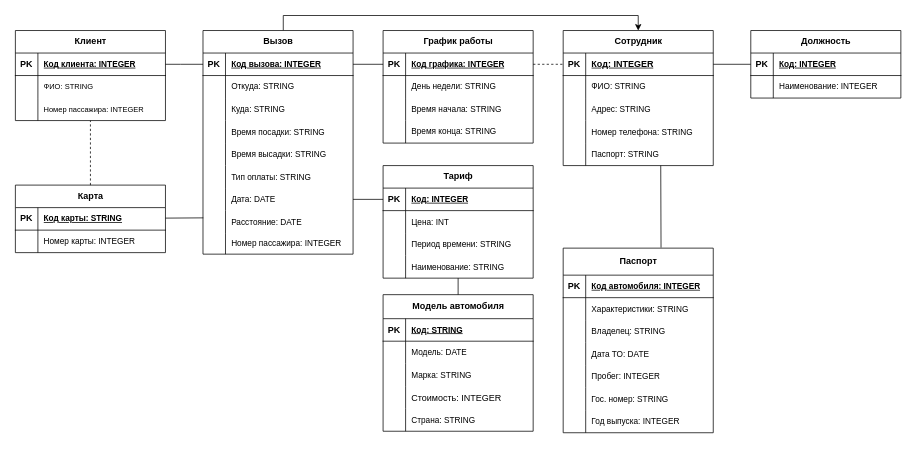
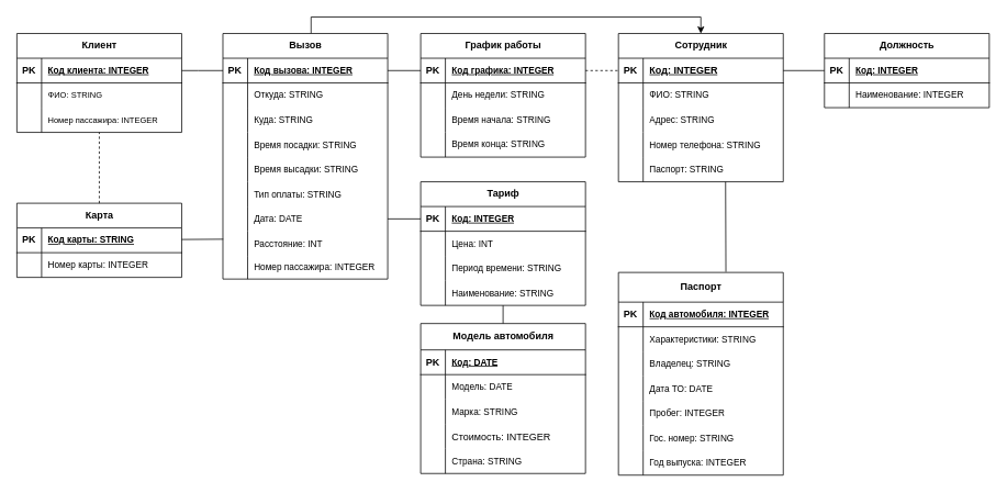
- <mxCell id="26" value="Расстояние: DATE" style="shape=partialRectangle;connectable=0;fillColor=none;top=0;left=0;bottom=0;right=0;align=left;spacingLeft=6;overflow=hidden;fontSize=11;" vertex="1" parent="24"><mxGeometry x="30" width="170" height="30" as="geometry"><mxRectangle width="170" height="30" as="alternateBounds" /></mxGeometry></mxCell>
+ <mxCell id="26" value="Расстояние: INT" style="shape=partialRectangle;connectable=0;fillColor=none;top=0;left=0;bottom=0;right=0;align=left;spacingLeft=6;overflow=hidden;fontSize=11;" vertex="1" parent="24"><mxGeometry x="30" width="170" height="30" as="geometry"><mxRectangle width="170" height="30" as="alternateBounds" /></mxGeometry></mxCell>
- <mxCell id="94" value="&lt;font style=&quot;font-size: 11px;&quot;&gt;Код: STRING&lt;/font&gt;" style="shape=partialRectangle;connectable=0;fillColor=none;top=0;left=0;bottom=0;right=0;align=left;spacingLeft=6;fontStyle=5;overflow=hidden;whiteSpace=wrap;html=1;" vertex="1" parent="92"><mxGeometry x="30" width="170.0" height="30" as="geometry"><mxRectangle width="170.0" height="30" as="alternateBounds" /></mxGeometry></mxCell>
+ <mxCell id="94" value="&lt;font style=&quot;font-size: 11px;&quot;&gt;Код: DATE&lt;/font&gt;" style="shape=partialRectangle;connectable=0;fillColor=none;top=0;left=0;bottom=0;right=0;align=left;spacingLeft=6;fontStyle=5;overflow=hidden;whiteSpace=wrap;html=1;" vertex="1" parent="92"><mxGeometry x="30" width="170.0" height="30" as="geometry"><mxRectangle width="170.0" height="30" as="alternateBounds" /></mxGeometry></mxCell>
